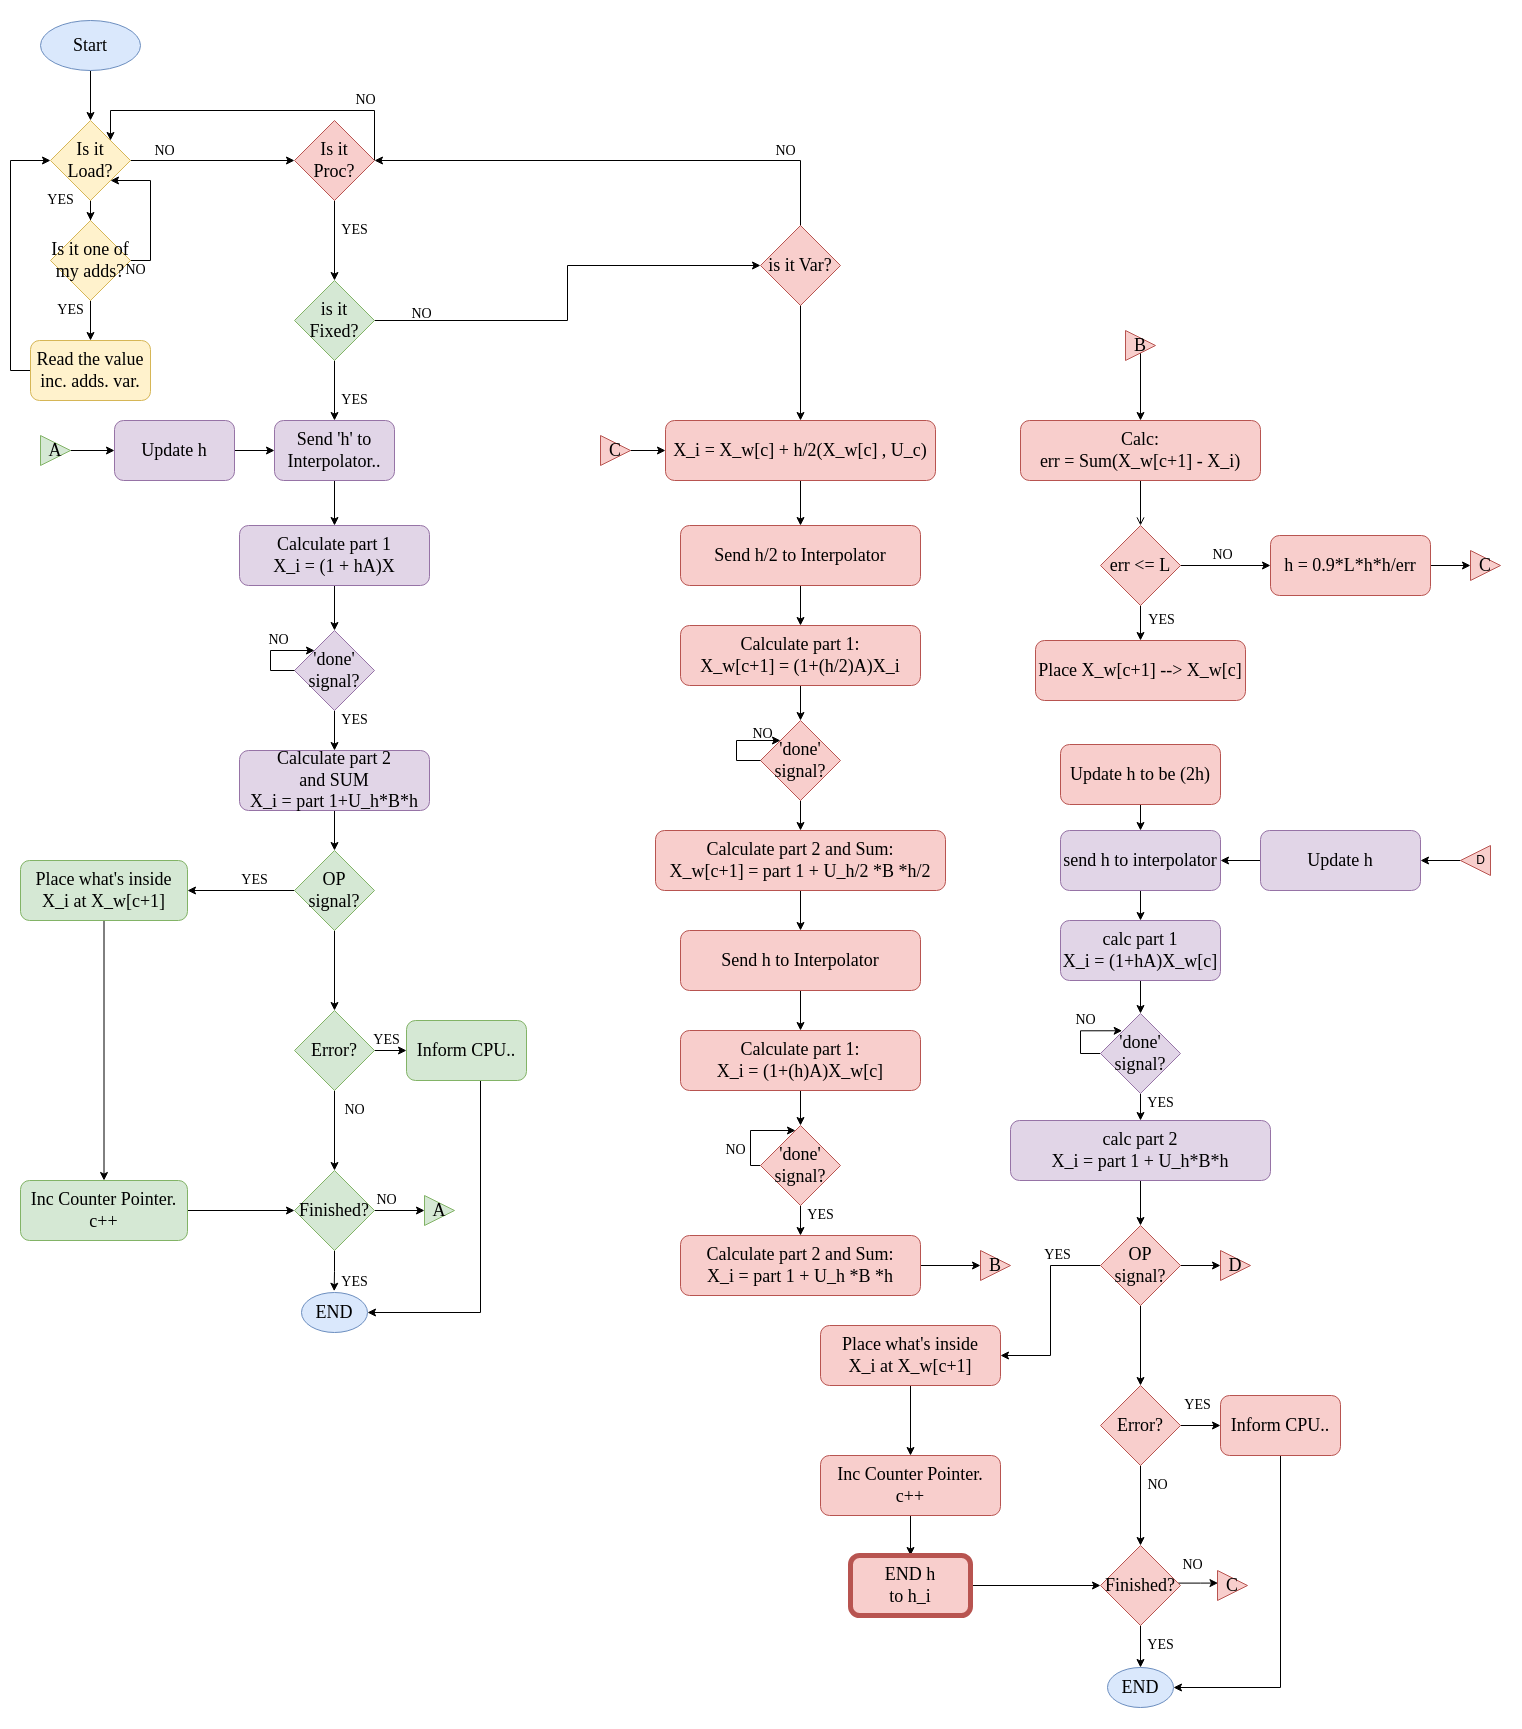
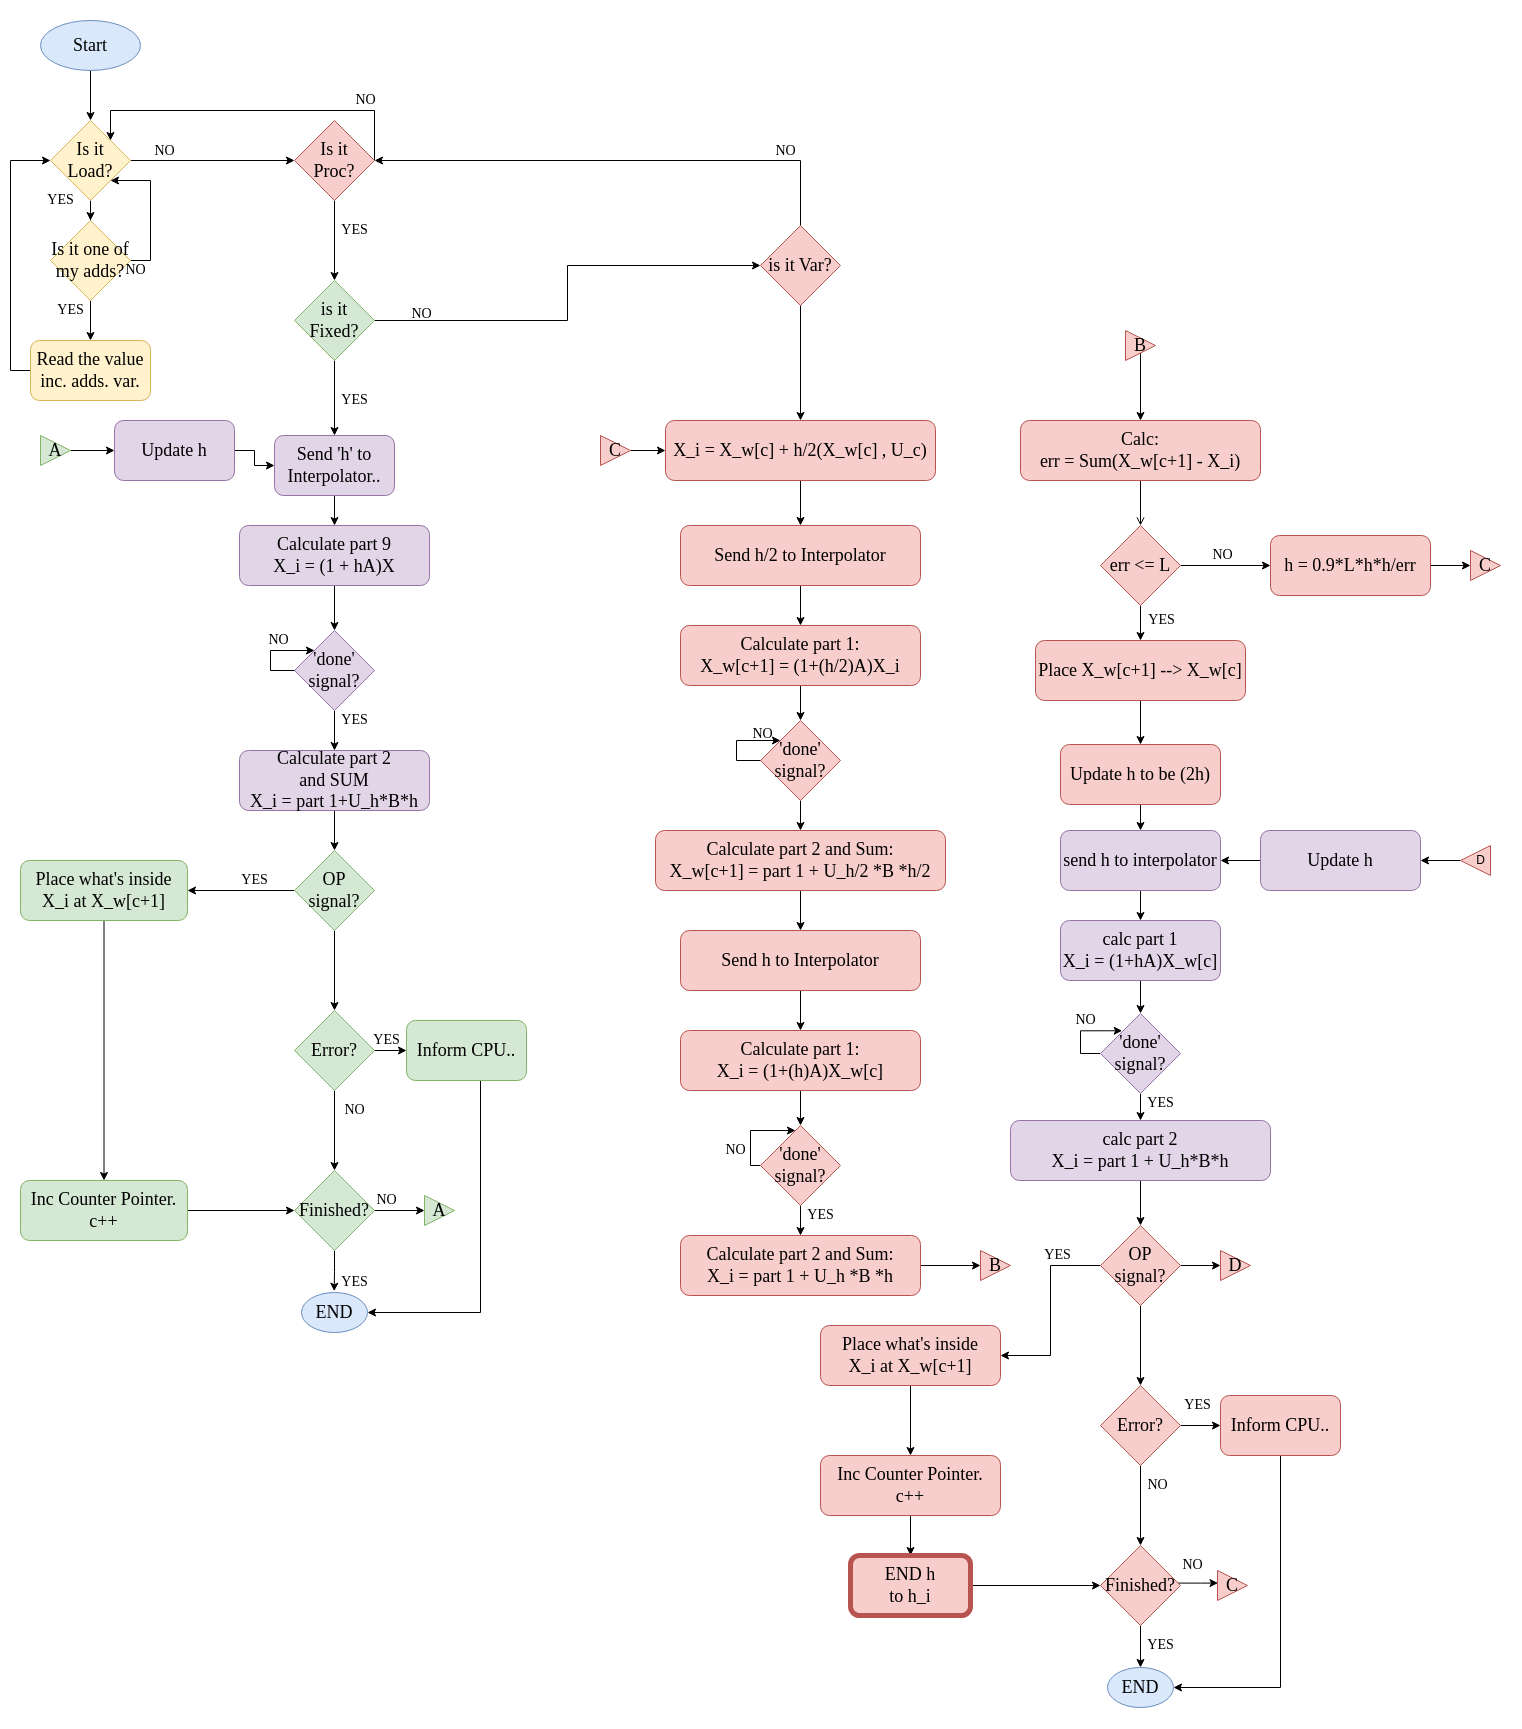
- <mxCell id="30" value="Send 'h' to&lt;br style=&quot;font-size: 18px;&quot;&gt;Interpolator.." style="rounded=1;whiteSpace=wrap;html=1;fillColor=#e1d5e7;strokeColor=#9673a6;fontFamily=Times New Roman;fontSize=18;" parent="1" vertex="1"><mxGeometry x="274" y="420" width="120" height="60" as="geometry" /></mxCell>
+ <mxCell id="30" value="Send 'h' to&lt;br style=&quot;font-size: 18px;&quot;&gt;Interpolator.." style="rounded=1;whiteSpace=wrap;html=1;fillColor=#e1d5e7;strokeColor=#9673a6;fontFamily=Times New Roman;fontSize=18;" parent="1" vertex="1"><mxGeometry x="274" y="435" width="120" height="60" as="geometry" /></mxCell>
- <mxCell id="32" value="Calculate part 1&lt;br style=&quot;font-size: 18px;&quot;&gt;X_i = (1 + hA)X" style="rounded=1;whiteSpace=wrap;html=1;fillColor=#e1d5e7;strokeColor=#9673a6;fontFamily=Times New Roman;fontSize=18;" parent="1" vertex="1"><mxGeometry x="239" y="525" width="190" height="60" as="geometry" /></mxCell>
+ <mxCell id="32" value="Calculate part 9&lt;br style=&quot;font-size: 18px;&quot;&gt;X_i = (1 + hA)X" style="rounded=1;whiteSpace=wrap;html=1;fillColor=#e1d5e7;strokeColor=#9673a6;fontFamily=Times New Roman;fontSize=18;" parent="1" vertex="1"><mxGeometry x="239" y="525" width="190" height="60" as="geometry" /></mxCell>
+ <mxCell id="109" value="" style="edgeStyle=orthogonalEdgeStyle;rounded=0;orthogonalLoop=1;jettySize=auto;html=1;fontFamily=Times New Roman;fontSize=18;" parent="1" source="110" target="97" edge="1"><mxGeometry relative="1" as="geometry" /></mxCell>
